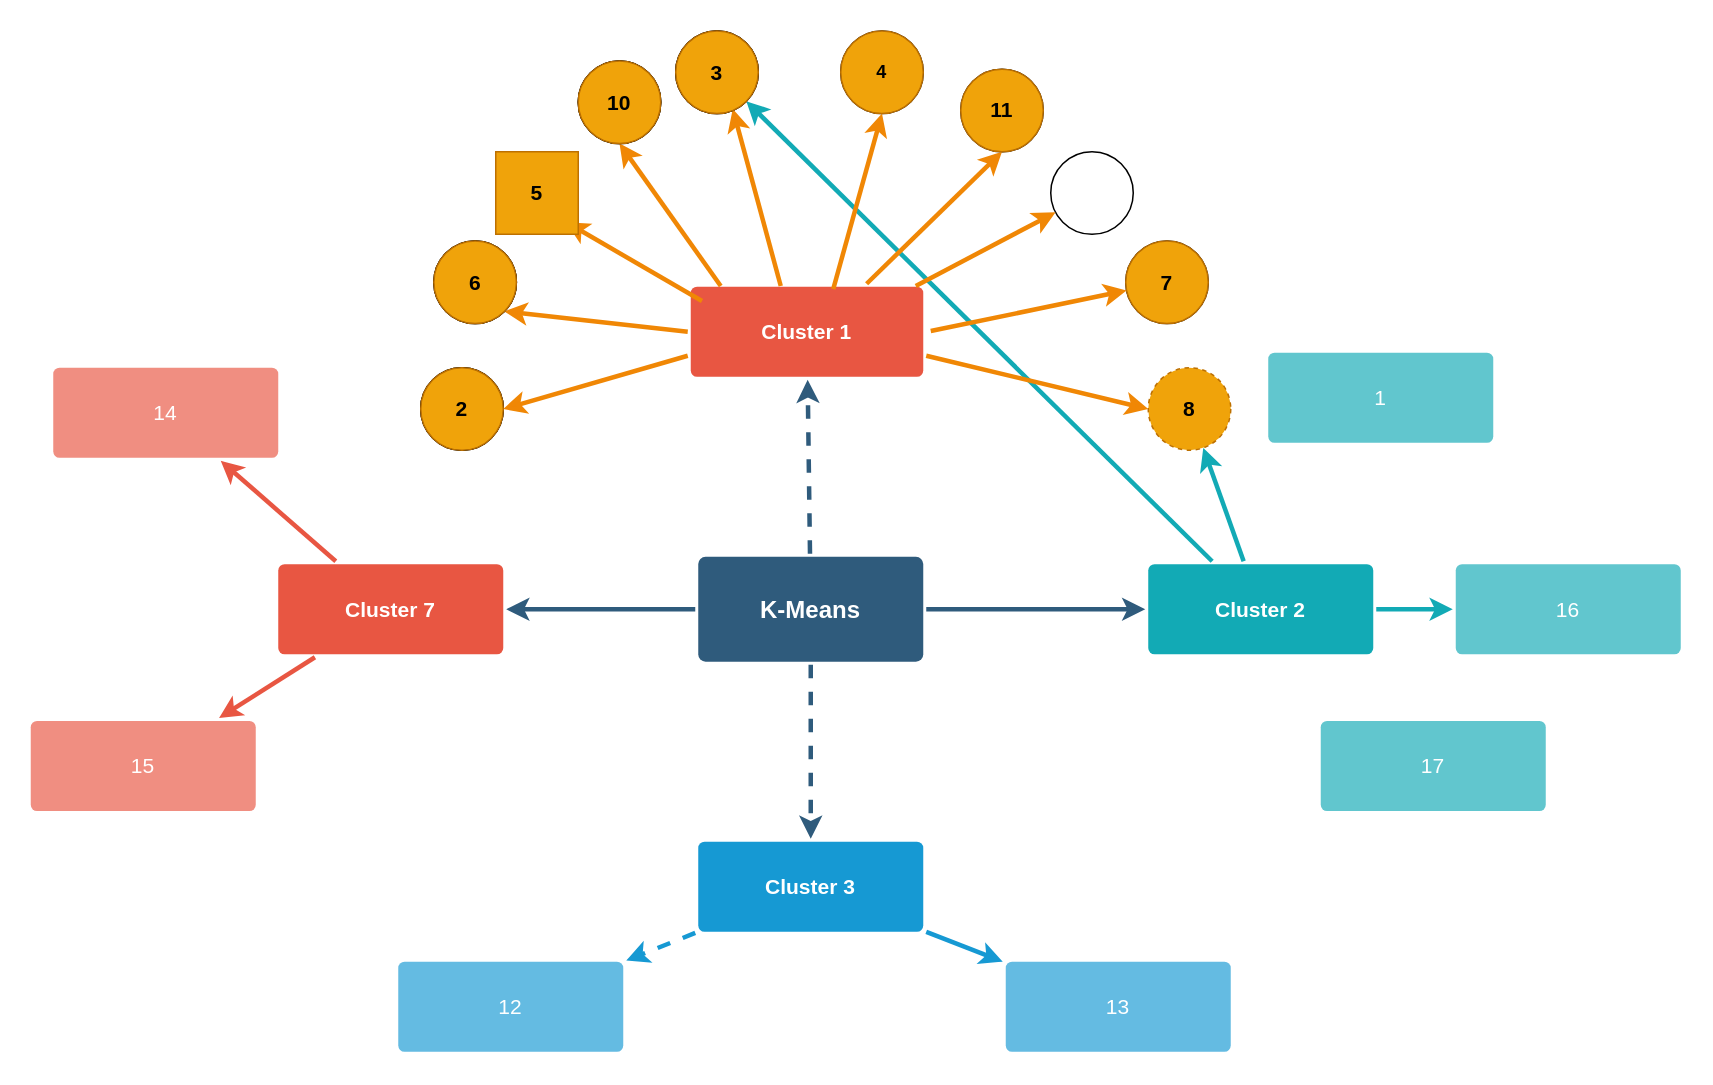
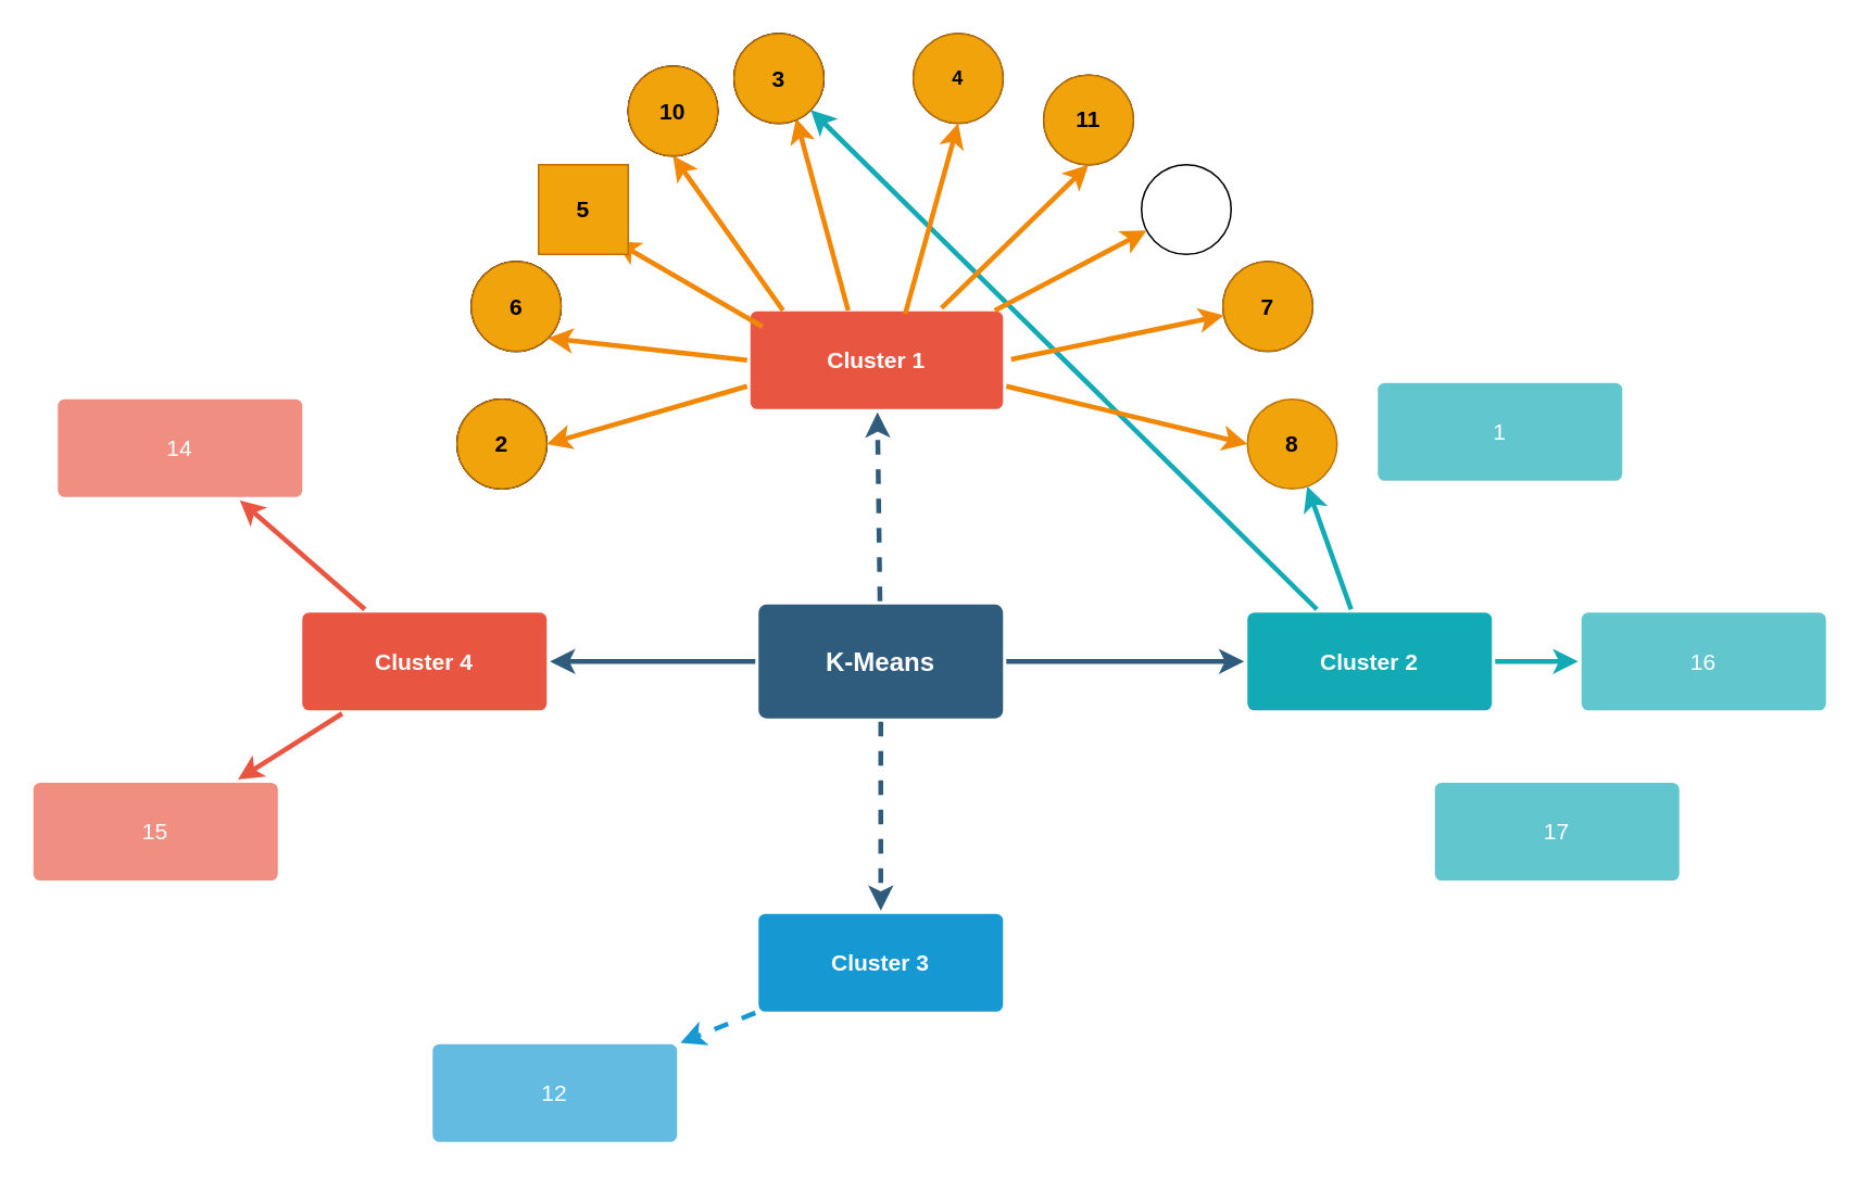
- <mxCell id="43" value="8" style="ellipse;whiteSpace=wrap;html=1;aspect=fixed;fillColor=#f0a30a;strokeColor=#BD7000;fontSize=14;fontColor=#000000;fontStyle=1;dashed=1;" vertex="1" parent="1"><mxGeometry x="765" y="244.5" width="55" height="55" as="geometry" /></mxCell>
+ <mxCell id="43" value="8" style="ellipse;whiteSpace=wrap;html=1;aspect=fixed;fillColor=#f0a30a;strokeColor=#BD7000;fontSize=14;fontColor=#000000;fontStyle=1" vertex="1" parent="1"><mxGeometry x="765" y="244.5" width="55" height="55" as="geometry" /></mxCell>
- <mxCell id="9" value="Cluster 7" style="rounded=1;whiteSpace=wrap;html=1;shadow=0;labelBackgroundColor=none;strokeColor=none;strokeWidth=3;fillColor=#e85642;fontFamily=Helvetica;fontSize=14;fontColor=#FFFFFF;align=center;spacing=5;fontStyle=1;arcSize=7;perimeterSpacing=2;" parent="1" vertex="1"><mxGeometry x="185" y="375.5" width="150" height="60" as="geometry" /></mxCell>
+ <mxCell id="9" value="Cluster 4" style="rounded=1;whiteSpace=wrap;html=1;shadow=0;labelBackgroundColor=none;strokeColor=none;strokeWidth=3;fillColor=#e85642;fontFamily=Helvetica;fontSize=14;fontColor=#FFFFFF;align=center;spacing=5;fontStyle=1;arcSize=7;perimeterSpacing=2;" parent="1" vertex="1"><mxGeometry x="185" y="375.5" width="150" height="60" as="geometry" /></mxCell>
- <mxCell id="13" value="" style="edgeStyle=none;rounded=0;jumpStyle=none;html=1;shadow=0;labelBackgroundColor=none;startArrow=none;startFill=0;endArrow=classic;endFill=1;jettySize=auto;orthogonalLoop=1;strokeColor=#1699D3;strokeWidth=3;fontFamily=Helvetica;fontSize=14;fontColor=#FFFFFF;spacing=5;" parent="1" source="14" target="15" edge="1"><mxGeometry relative="1" as="geometry" /></mxCell>
- <mxCell id="15" value="13" style="rounded=1;whiteSpace=wrap;html=1;shadow=0;labelBackgroundColor=none;strokeColor=none;strokeWidth=3;fillColor=#64bbe2;fontFamily=Helvetica;fontSize=14;fontColor=#FFFFFF;align=center;spacing=5;arcSize=7;perimeterSpacing=2;" parent="1" vertex="1"><mxGeometry x="670" y="640.5" width="150" height="60" as="geometry" /></mxCell>
